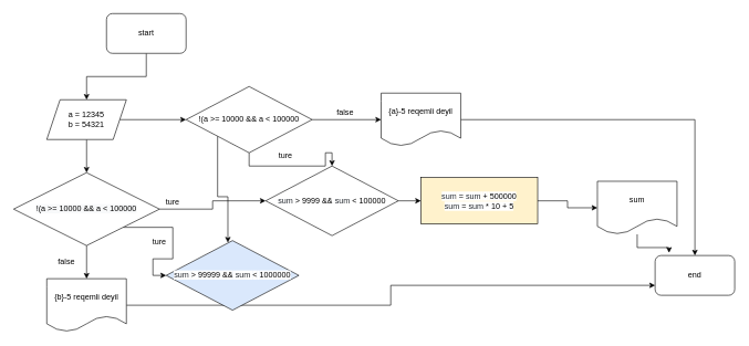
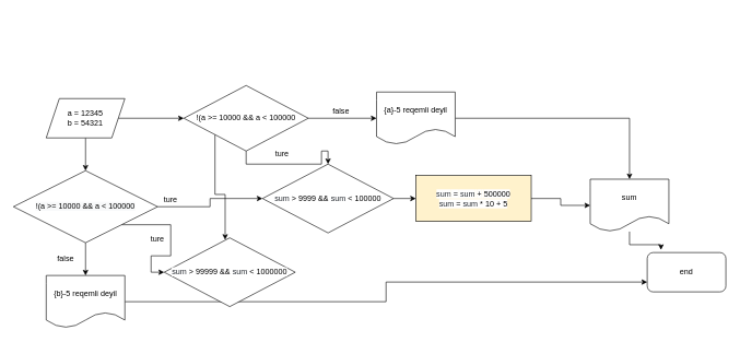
- <mxCell id="3" value="start" style="rounded=1;whiteSpace=wrap;html=1;" vertex="1" parent="1"><mxGeometry width="120" height="60" as="geometry" x="160" y="20" /></mxCell>
- <mxCell id="2" style="edgeStyle=orthogonalEdgeStyle;rounded=0;orthogonalLoop=1;jettySize=auto;html=1;exitX=0.5;exitY=1;exitDx=0;exitDy=0;entryX=0.5;entryY=0;entryDx=0;entryDy=0;" edge="1" parent="1" source="3" target="7"><mxGeometry relative="1" as="geometry" /></mxCell>
- <mxCell id="16" style="edgeStyle=orthogonalEdgeStyle;rounded=0;orthogonalLoop=1;jettySize=auto;html=1;" edge="1" parent="1" source="17" target="4"><mxGeometry relative="1" as="geometry" /></mxCell>
+ <mxCell id="16" style="edgeStyle=orthogonalEdgeStyle;rounded=0;orthogonalLoop=1;jettySize=auto;html=1;" edge="1" parent="1" source="17" target="31"><mxGeometry relative="1" as="geometry" /></mxCell>
- <mxCell id="28" value="&lt;span class=&quot;pl-smi&quot; style=&quot;box-sizing: border-box ; color: rgb(36 , 41 , 47) ; font-family: , , &amp;#34;sf mono&amp;#34; , &amp;#34;menlo&amp;#34; , &amp;#34;consolas&amp;#34; , &amp;#34;liberation mono&amp;#34; , monospace ; background-color: rgb(255 , 255 , 255)&quot;&gt;sum&lt;/span&gt;&lt;span style=&quot;color: rgb(36 , 41 , 47) ; font-family: , , &amp;#34;sf mono&amp;#34; , &amp;#34;menlo&amp;#34; , &amp;#34;consolas&amp;#34; , &amp;#34;liberation mono&amp;#34; , monospace ; background-color: rgb(255 , 255 , 255)&quot;&gt; &lt;/span&gt;&lt;span class=&quot;pl-k&quot; style=&quot;box-sizing: border-box ; font-family: , , &amp;#34;sf mono&amp;#34; , &amp;#34;menlo&amp;#34; , &amp;#34;consolas&amp;#34; , &amp;#34;liberation mono&amp;#34; , monospace ; background-color: rgb(255 , 255 , 255)&quot;&gt;&amp;gt;&lt;/span&gt;&lt;span style=&quot;color: rgb(36 , 41 , 47) ; font-family: , , &amp;#34;sf mono&amp;#34; , &amp;#34;menlo&amp;#34; , &amp;#34;consolas&amp;#34; , &amp;#34;liberation mono&amp;#34; , monospace ; background-color: rgb(255 , 255 , 255)&quot;&gt; &lt;/span&gt;&lt;span class=&quot;pl-c1&quot; style=&quot;box-sizing: border-box ; font-family: , , &amp;#34;sf mono&amp;#34; , &amp;#34;menlo&amp;#34; , &amp;#34;consolas&amp;#34; , &amp;#34;liberation mono&amp;#34; , monospace ; background-color: rgb(255 , 255 , 255)&quot;&gt;99999&lt;/span&gt;&lt;span style=&quot;color: rgb(36 , 41 , 47) ; font-family: , , &amp;#34;sf mono&amp;#34; , &amp;#34;menlo&amp;#34; , &amp;#34;consolas&amp;#34; , &amp;#34;liberation mono&amp;#34; , monospace ; background-color: rgb(255 , 255 , 255)&quot;&gt; &lt;/span&gt;&lt;span class=&quot;pl-k&quot; style=&quot;box-sizing: border-box ; font-family: , , &amp;#34;sf mono&amp;#34; , &amp;#34;menlo&amp;#34; , &amp;#34;consolas&amp;#34; , &amp;#34;liberation mono&amp;#34; , monospace ; background-color: rgb(255 , 255 , 255)&quot;&gt;&amp;amp;&amp;amp;&lt;/span&gt;&lt;span style=&quot;color: rgb(36 , 41 , 47) ; font-family: , , &amp;#34;sf mono&amp;#34; , &amp;#34;menlo&amp;#34; , &amp;#34;consolas&amp;#34; , &amp;#34;liberation mono&amp;#34; , monospace ; background-color: rgb(255 , 255 , 255)&quot;&gt; &lt;/span&gt;&lt;span class=&quot;pl-smi&quot; style=&quot;box-sizing: border-box ; color: rgb(36 , 41 , 47) ; font-family: , , &amp;#34;sf mono&amp;#34; , &amp;#34;menlo&amp;#34; , &amp;#34;consolas&amp;#34; , &amp;#34;liberation mono&amp;#34; , monospace ; background-color: rgb(255 , 255 , 255)&quot;&gt;sum&lt;/span&gt;&lt;span style=&quot;color: rgb(36 , 41 , 47) ; font-family: , , &amp;#34;sf mono&amp;#34; , &amp;#34;menlo&amp;#34; , &amp;#34;consolas&amp;#34; , &amp;#34;liberation mono&amp;#34; , monospace ; background-color: rgb(255 , 255 , 255)&quot;&gt; &lt;/span&gt;&lt;span class=&quot;pl-k&quot; style=&quot;box-sizing: border-box ; font-family: , , &amp;#34;sf mono&amp;#34; , &amp;#34;menlo&amp;#34; , &amp;#34;consolas&amp;#34; , &amp;#34;liberation mono&amp;#34; , monospace ; background-color: rgb(255 , 255 , 255)&quot;&gt;&amp;lt;&lt;/span&gt;&lt;span style=&quot;color: rgb(36 , 41 , 47) ; font-family: , , &amp;#34;sf mono&amp;#34; , &amp;#34;menlo&amp;#34; , &amp;#34;consolas&amp;#34; , &amp;#34;liberation mono&amp;#34; , monospace ; background-color: rgb(255 , 255 , 255)&quot;&gt; &lt;/span&gt;&lt;span class=&quot;pl-c1&quot; style=&quot;box-sizing: border-box ; font-family: , , &amp;#34;sf mono&amp;#34; , &amp;#34;menlo&amp;#34; , &amp;#34;consolas&amp;#34; , &amp;#34;liberation mono&amp;#34; , monospace ; background-color: rgb(255 , 255 , 255)&quot;&gt;1000000&lt;/span&gt;" style="rhombus;whiteSpace=wrap;html=1;fillColor=#dae8fc;" vertex="1" parent="1"><mxGeometry x="250" y="362.5" width="200" height="105" as="geometry" /></mxCell>
+ <mxCell id="28" value="&lt;span class=&quot;pl-smi&quot; style=&quot;box-sizing: border-box ; color: rgb(36 , 41 , 47) ; font-family: , , &amp;#34;sf mono&amp;#34; , &amp;#34;menlo&amp;#34; , &amp;#34;consolas&amp;#34; , &amp;#34;liberation mono&amp;#34; , monospace ; background-color: rgb(255 , 255 , 255)&quot;&gt;sum&lt;/span&gt;&lt;span style=&quot;color: rgb(36 , 41 , 47) ; font-family: , , &amp;#34;sf mono&amp;#34; , &amp;#34;menlo&amp;#34; , &amp;#34;consolas&amp;#34; , &amp;#34;liberation mono&amp;#34; , monospace ; background-color: rgb(255 , 255 , 255)&quot;&gt; &lt;/span&gt;&lt;span class=&quot;pl-k&quot; style=&quot;box-sizing: border-box ; font-family: , , &amp;#34;sf mono&amp;#34; , &amp;#34;menlo&amp;#34; , &amp;#34;consolas&amp;#34; , &amp;#34;liberation mono&amp;#34; , monospace ; background-color: rgb(255 , 255 , 255)&quot;&gt;&amp;gt;&lt;/span&gt;&lt;span style=&quot;color: rgb(36 , 41 , 47) ; font-family: , , &amp;#34;sf mono&amp;#34; , &amp;#34;menlo&amp;#34; , &amp;#34;consolas&amp;#34; , &amp;#34;liberation mono&amp;#34; , monospace ; background-color: rgb(255 , 255 , 255)&quot;&gt; &lt;/span&gt;&lt;span class=&quot;pl-c1&quot; style=&quot;box-sizing: border-box ; font-family: , , &amp;#34;sf mono&amp;#34; , &amp;#34;menlo&amp;#34; , &amp;#34;consolas&amp;#34; , &amp;#34;liberation mono&amp;#34; , monospace ; background-color: rgb(255 , 255 , 255)&quot;&gt;99999&lt;/span&gt;&lt;span style=&quot;color: rgb(36 , 41 , 47) ; font-family: , , &amp;#34;sf mono&amp;#34; , &amp;#34;menlo&amp;#34; , &amp;#34;consolas&amp;#34; , &amp;#34;liberation mono&amp;#34; , monospace ; background-color: rgb(255 , 255 , 255)&quot;&gt; &lt;/span&gt;&lt;span class=&quot;pl-k&quot; style=&quot;box-sizing: border-box ; font-family: , , &amp;#34;sf mono&amp;#34; , &amp;#34;menlo&amp;#34; , &amp;#34;consolas&amp;#34; , &amp;#34;liberation mono&amp;#34; , monospace ; background-color: rgb(255 , 255 , 255)&quot;&gt;&amp;amp;&amp;amp;&lt;/span&gt;&lt;span style=&quot;color: rgb(36 , 41 , 47) ; font-family: , , &amp;#34;sf mono&amp;#34; , &amp;#34;menlo&amp;#34; , &amp;#34;consolas&amp;#34; , &amp;#34;liberation mono&amp;#34; , monospace ; background-color: rgb(255 , 255 , 255)&quot;&gt; &lt;/span&gt;&lt;span class=&quot;pl-smi&quot; style=&quot;box-sizing: border-box ; color: rgb(36 , 41 , 47) ; font-family: , , &amp;#34;sf mono&amp;#34; , &amp;#34;menlo&amp;#34; , &amp;#34;consolas&amp;#34; , &amp;#34;liberation mono&amp;#34; , monospace ; background-color: rgb(255 , 255 , 255)&quot;&gt;sum&lt;/span&gt;&lt;span style=&quot;color: rgb(36 , 41 , 47) ; font-family: , , &amp;#34;sf mono&amp;#34; , &amp;#34;menlo&amp;#34; , &amp;#34;consolas&amp;#34; , &amp;#34;liberation mono&amp;#34; , monospace ; background-color: rgb(255 , 255 , 255)&quot;&gt; &lt;/span&gt;&lt;span class=&quot;pl-k&quot; style=&quot;box-sizing: border-box ; font-family: , , &amp;#34;sf mono&amp;#34; , &amp;#34;menlo&amp;#34; , &amp;#34;consolas&amp;#34; , &amp;#34;liberation mono&amp;#34; , monospace ; background-color: rgb(255 , 255 , 255)&quot;&gt;&amp;lt;&lt;/span&gt;&lt;span style=&quot;color: rgb(36 , 41 , 47) ; font-family: , , &amp;#34;sf mono&amp;#34; , &amp;#34;menlo&amp;#34; , &amp;#34;consolas&amp;#34; , &amp;#34;liberation mono&amp;#34; , monospace ; background-color: rgb(255 , 255 , 255)&quot;&gt; &lt;/span&gt;&lt;span class=&quot;pl-c1&quot; style=&quot;box-sizing: border-box ; font-family: , , &amp;#34;sf mono&amp;#34; , &amp;#34;menlo&amp;#34; , &amp;#34;consolas&amp;#34; , &amp;#34;liberation mono&amp;#34; , monospace ; background-color: rgb(255 , 255 , 255)&quot;&gt;1000000&lt;/span&gt;" style="rhombus;whiteSpace=wrap;html=1;" vertex="1" parent="1"><mxGeometry x="250" y="362.5" width="200" height="105" as="geometry" /></mxCell>
